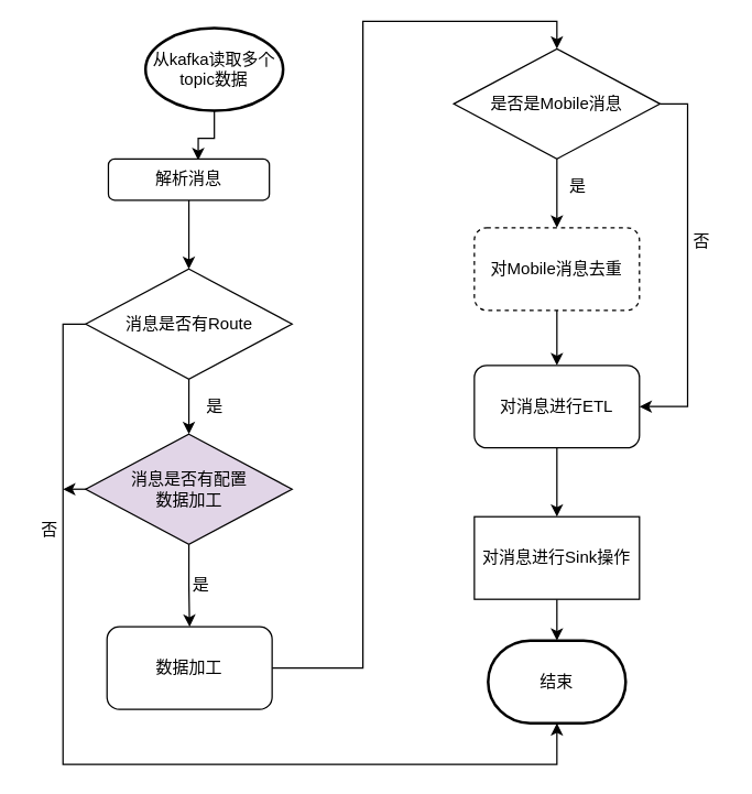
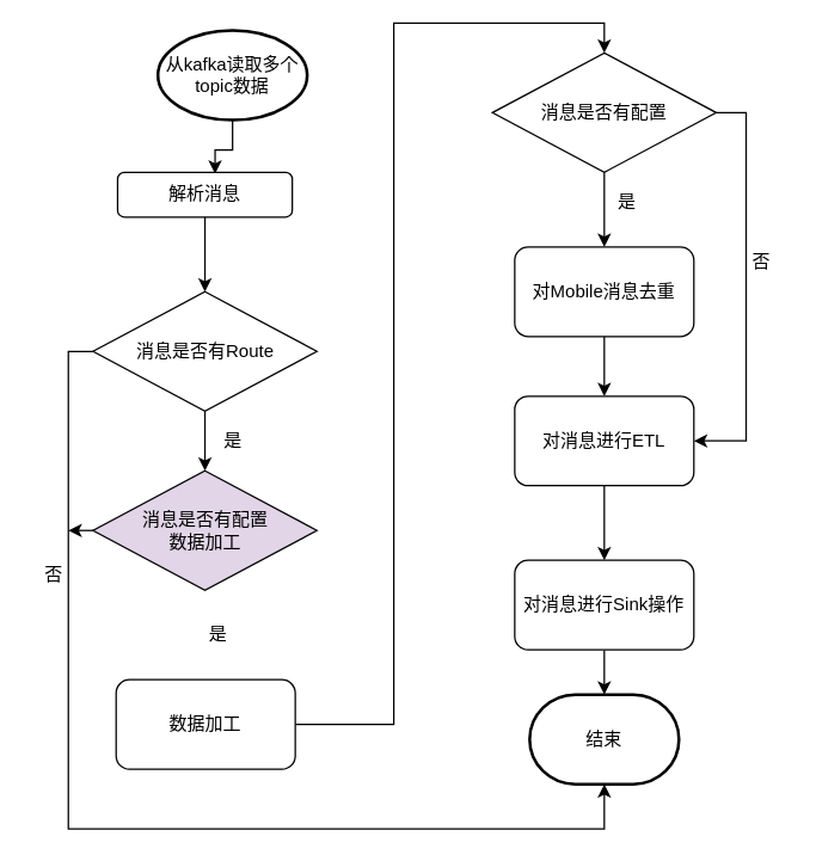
- <mxCell id="21" value="是否是Mobile消息" style="rhombus;whiteSpace=wrap;html=1;" vertex="1" parent="1"><mxGeometry x="329" y="35" width="150" height="80" as="geometry" /></mxCell>
+ <mxCell id="21" value="消息是否有配置" style="rhombus;whiteSpace=wrap;html=1;" vertex="1" parent="1"><mxGeometry x="329" y="35" width="150" height="80" as="geometry" /></mxCell>
- <mxCell id="11" value="对Mobile消息去重" style="rounded=1;whiteSpace=wrap;html=1;dashed=1;" vertex="1" parent="1"><mxGeometry x="344" y="165" width="120" height="60" as="geometry" /></mxCell>
+ <mxCell id="11" value="对Mobile消息去重" style="rounded=1;whiteSpace=wrap;html=1;" vertex="1" parent="1"><mxGeometry x="344" y="165" width="120" height="60" as="geometry" /></mxCell>
- <mxCell id="25" value="对消息进行Sink操作" style="whiteSpace=wrap;html=1;rounded=0;" vertex="1" parent="1"><mxGeometry x="344" y="375" width="120" height="60" as="geometry" /></mxCell>
+ <mxCell id="25" value="对消息进行Sink操作" style="rounded=1;whiteSpace=wrap;html=1;" vertex="1" parent="1"><mxGeometry x="344" y="375" width="120" height="60" as="geometry" /></mxCell>
- <mxCell id="12" style="edgeStyle=orthogonalEdgeStyle;rounded=0;orthogonalLoop=1;jettySize=auto;html=1;entryX=0.5;entryY=0;entryDx=0;entryDy=0;" edge="1" parent="1" source="14" target="17"><mxGeometry relative="1" as="geometry" /></mxCell>
